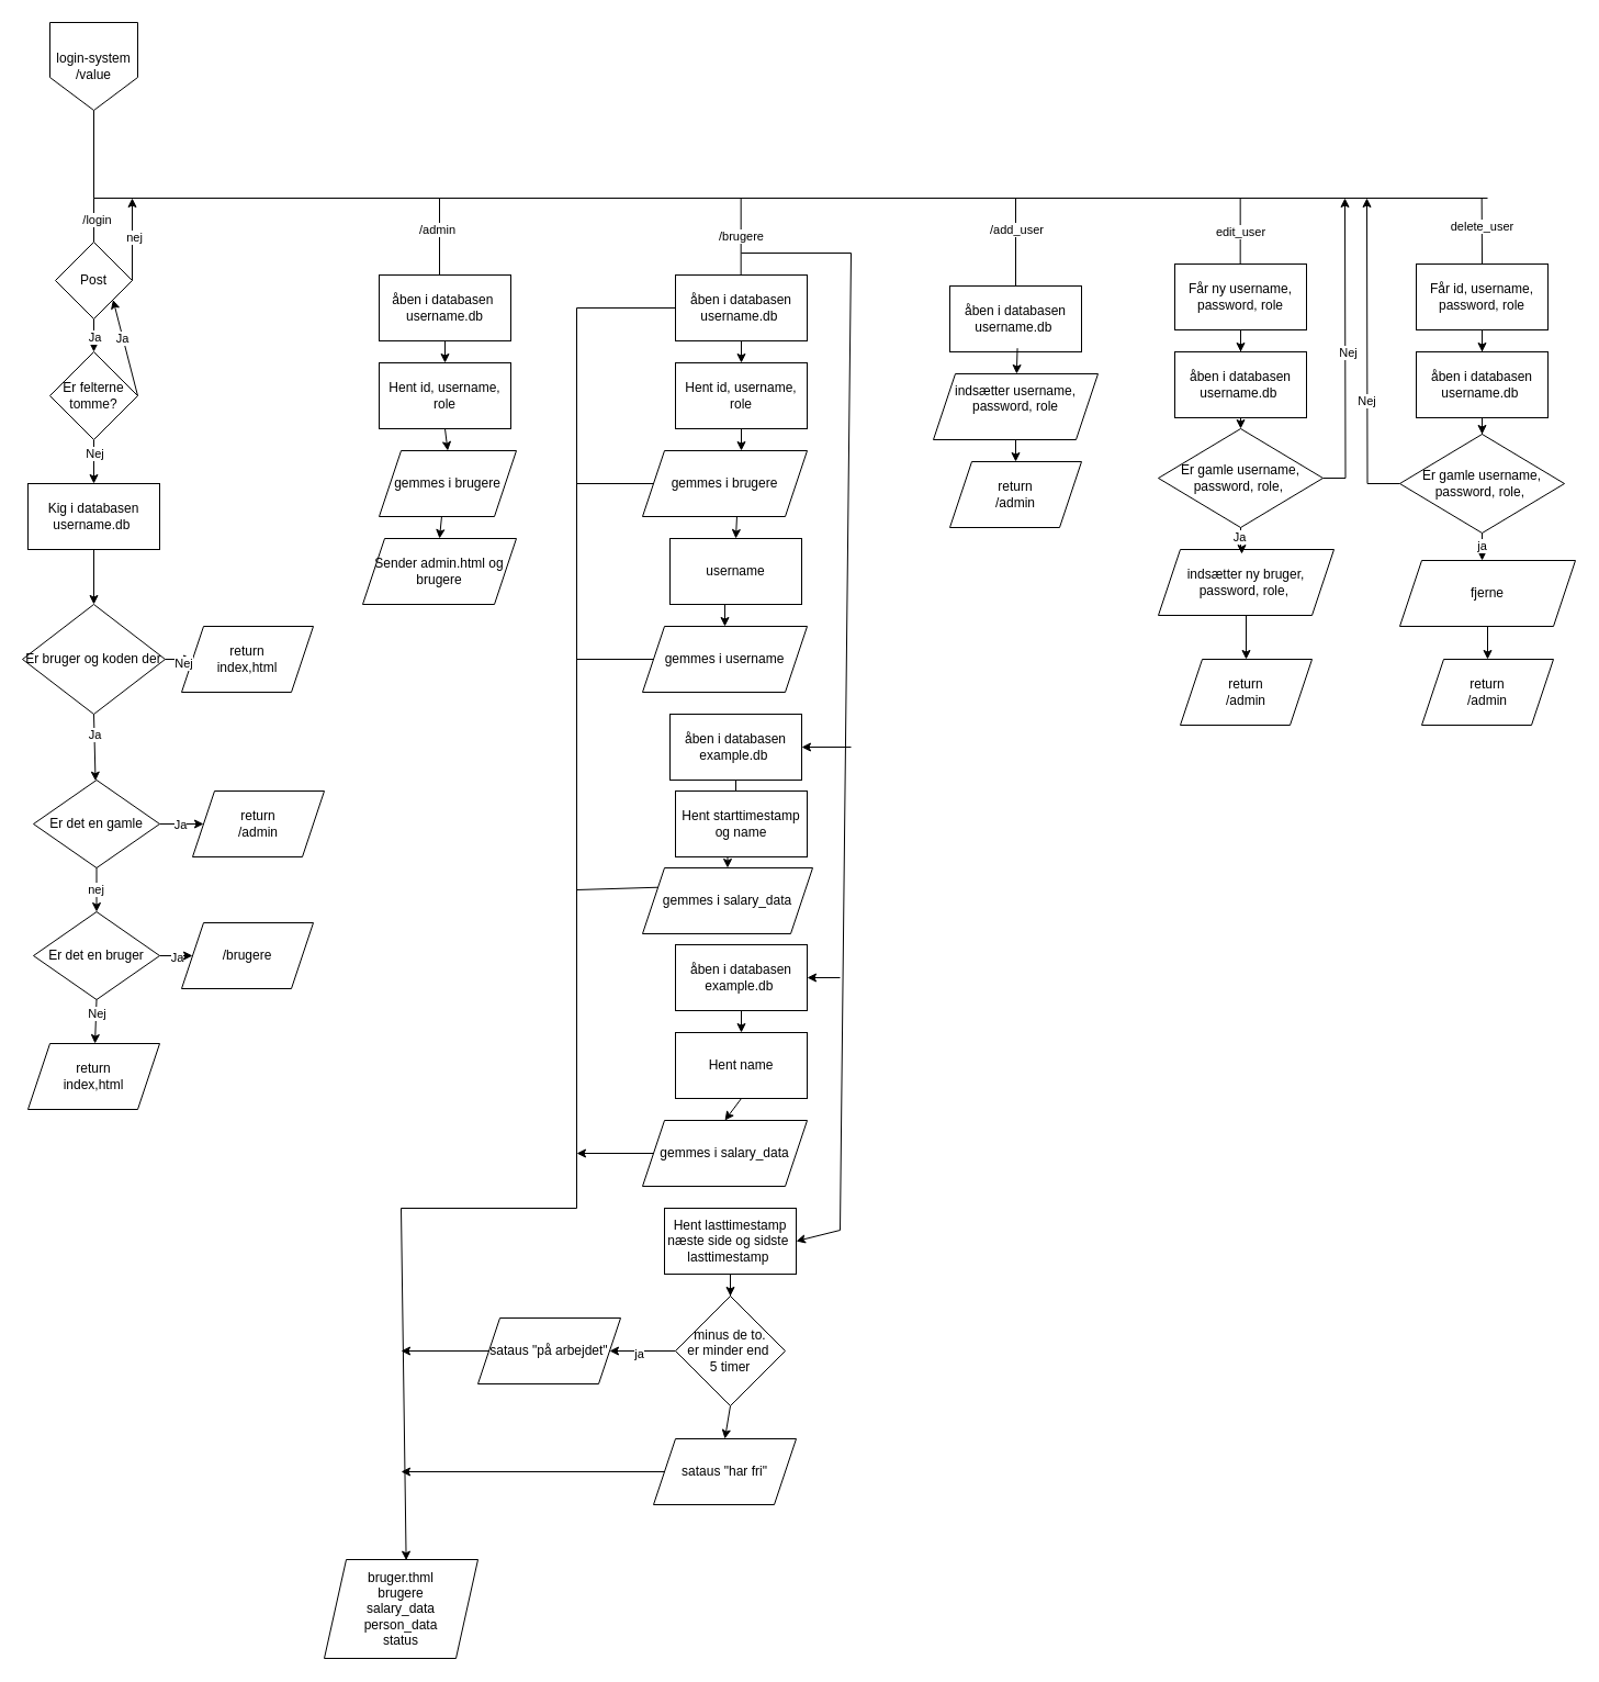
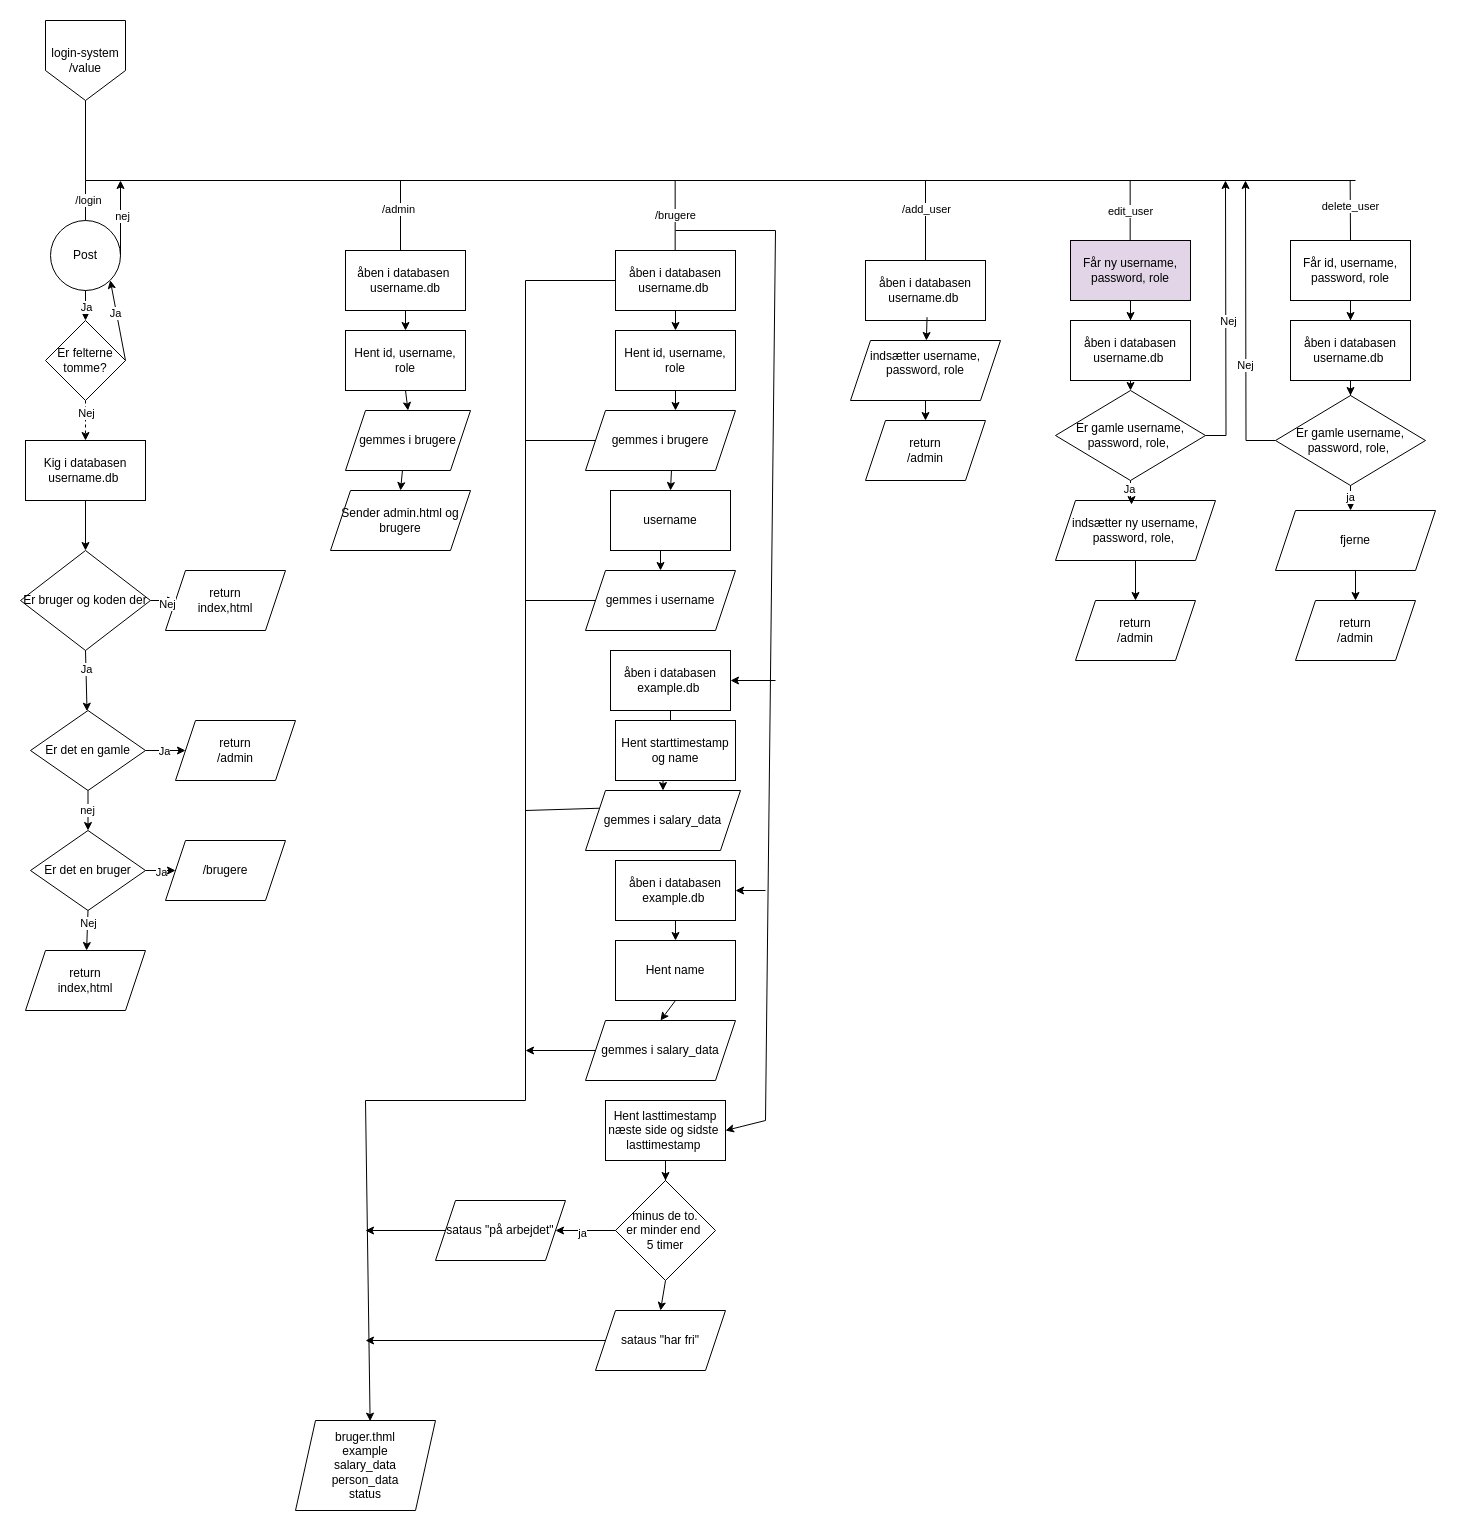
- <mxCell id="6" value="Post" style="rhombus;whiteSpace=wrap;html=1;" parent="1" vertex="1"><mxGeometry x="50" y="220" width="70" height="70" as="geometry" /></mxCell>
+ <mxCell id="6" value="Post" style="ellipse;whiteSpace=wrap;html=1;" parent="1" vertex="1"><mxGeometry x="50" y="220" width="70" height="70" as="geometry" /></mxCell>
- <mxCell id="109" value="Får ny username, password, role" style="rounded=0;whiteSpace=wrap;html=1;" parent="1" vertex="1"><mxGeometry x="1070" y="240" width="120" height="60" as="geometry" /></mxCell>
+ <mxCell id="109" value="Får ny username, password, role" style="rounded=0;whiteSpace=wrap;html=1;fillColor=#e1d5e7;" parent="1" vertex="1"><mxGeometry x="1070" y="240" width="120" height="60" as="geometry" /></mxCell>
- <mxCell id="14" value="" style="endArrow=classic;html=1;rounded=0;exitX=0.5;exitY=1;exitDx=0;exitDy=0;entryX=0.5;entryY=0;entryDx=0;entryDy=0;" parent="1" source="11" target="12" edge="1"><mxGeometry width="50" height="50" relative="1" as="geometry"><mxPoint x="365" y="450" as="sourcePoint" /><mxPoint x="415" y="400" as="targetPoint" /></mxGeometry></mxCell>
+ <mxCell id="14" value="" style="endArrow=classic;html=1;rounded=0;exitX=0.5;exitY=1;exitDx=0;exitDy=0;entryX=0.5;entryY=0;entryDx=0;entryDy=0;dashed=1;" parent="1" source="11" target="12" edge="1"><mxGeometry width="50" height="50" relative="1" as="geometry"><mxPoint x="365" y="450" as="sourcePoint" /><mxPoint x="415" y="400" as="targetPoint" /></mxGeometry></mxCell>
- <mxCell id="106" value="indsætter ny bruger, password, role,&amp;nbsp;" style="shape=parallelogram;perimeter=parallelogramPerimeter;whiteSpace=wrap;html=1;fixedSize=1;" parent="1" vertex="1"><mxGeometry x="1055" y="500" width="160" height="60" as="geometry" /></mxCell>
+ <mxCell id="106" value="indsætter ny username, password, role,&amp;nbsp;" style="shape=parallelogram;perimeter=parallelogramPerimeter;whiteSpace=wrap;html=1;fixedSize=1;" parent="1" vertex="1"><mxGeometry x="1055" y="500" width="160" height="60" as="geometry" /></mxCell>
- <mxCell id="75" value="bruger.thml&lt;div&gt;brugere&lt;/div&gt;&lt;div&gt;salary_data&lt;/div&gt;&lt;div&gt;person_data&lt;/div&gt;&lt;div&gt;status&lt;/div&gt;" style="shape=parallelogram;perimeter=parallelogramPerimeter;whiteSpace=wrap;html=1;fixedSize=1;size=20;" parent="1" vertex="1"><mxGeometry x="295" y="1420" width="140" height="90" as="geometry" /></mxCell>
+ <mxCell id="75" value="bruger.thml&lt;div&gt;example&lt;/div&gt;&lt;div&gt;salary_data&lt;/div&gt;&lt;div&gt;person_data&lt;/div&gt;&lt;div&gt;status&lt;/div&gt;" style="shape=parallelogram;perimeter=parallelogramPerimeter;whiteSpace=wrap;html=1;fixedSize=1;size=20;" parent="1" vertex="1"><mxGeometry x="295" y="1420" width="140" height="90" as="geometry" /></mxCell>
